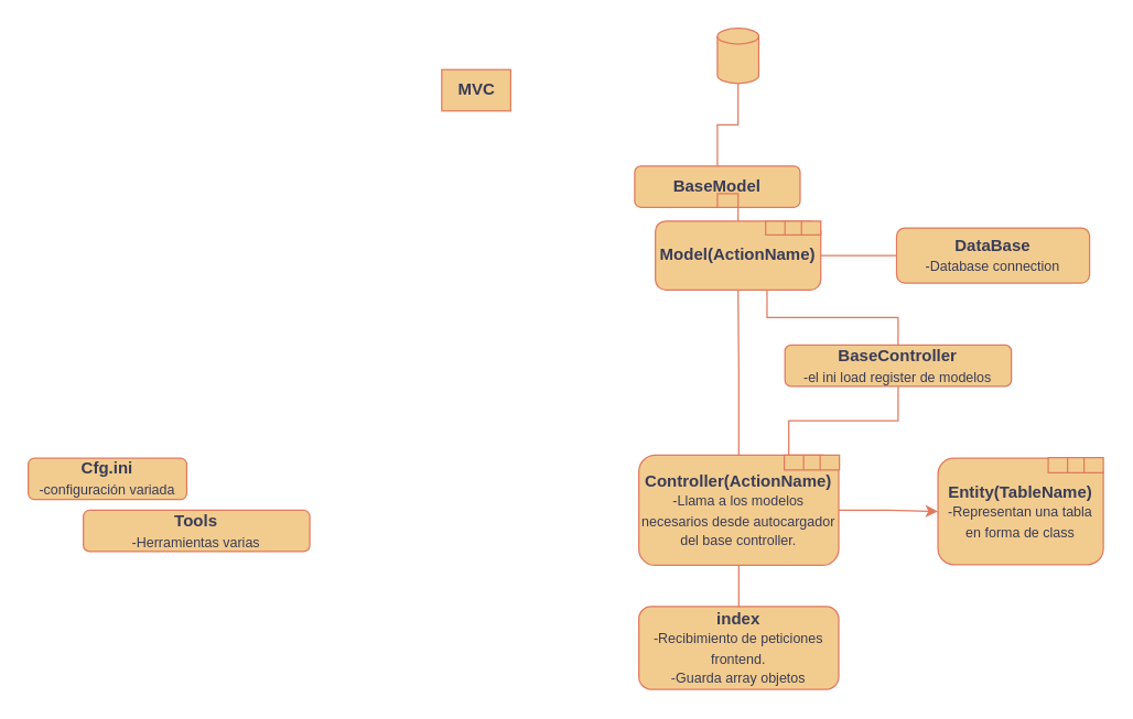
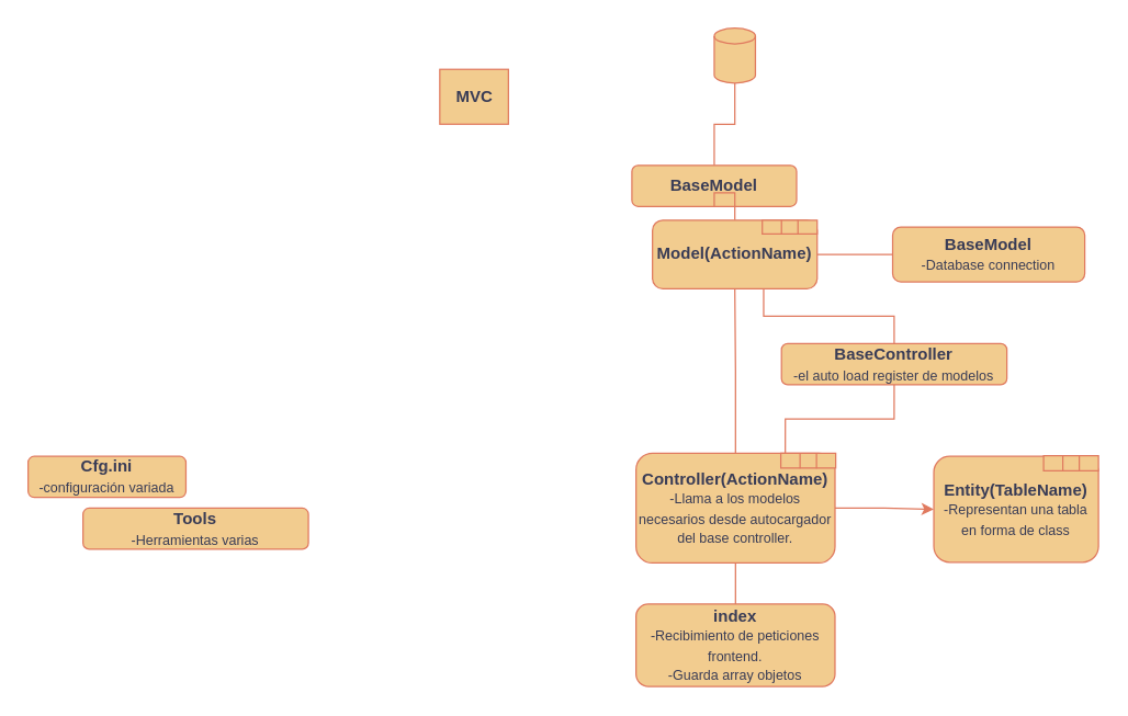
- <mxCell id="32" value="MVC" style="text;html=1;align=center;verticalAlign=middle;resizable=0;points=[];autosize=1;strokeColor=#E07A5F;fillColor=#F2CC8F;fontStyle=1;horizontal=1;labelBackgroundColor=none;fontColor=#393C56;" parent="1" vertex="1"><mxGeometry y="50" width="50" height="30" as="geometry" x="320" /></mxCell>
+ <mxCell id="32" value="MVC" style="text;html=1;align=center;verticalAlign=middle;resizable=0;points=[];autosize=1;strokeColor=#E07A5F;fillColor=#F2CC8F;fontStyle=1;horizontal=1;labelBackgroundColor=none;fontColor=#393C56;" parent="1" vertex="1"><mxGeometry x="320" y="50" width="50" height="40" as="geometry" /></mxCell>
- <mxCell id="3" value="&lt;b&gt;DataBase&lt;br&gt;&lt;/b&gt;&lt;font style=&quot;font-size: 10px;&quot;&gt;-Database connection&lt;/font&gt;" style="rounded=1;whiteSpace=wrap;html=1;fontSize=12;glass=0;strokeWidth=1;shadow=0;labelBackgroundColor=none;fillColor=#F2CC8F;strokeColor=#E07A5F;fontColor=#393C56;" parent="1" vertex="1"><mxGeometry x="650" y="165" width="140" height="40" as="geometry" /></mxCell>
+ <mxCell id="3" value="&lt;b&gt;BaseModel&lt;br&gt;&lt;/b&gt;&lt;font style=&quot;font-size: 10px;&quot;&gt;-Database connection&lt;/font&gt;" style="rounded=1;whiteSpace=wrap;html=1;fontSize=12;glass=0;strokeWidth=1;shadow=0;labelBackgroundColor=none;fillColor=#F2CC8F;strokeColor=#E07A5F;fontColor=#393C56;" parent="1" vertex="1"><mxGeometry x="650" y="165" width="140" height="40" as="geometry" /></mxCell>
- <mxCell id="34" value="&lt;b&gt;BaseController&lt;/b&gt;&lt;br&gt;&lt;font style=&quot;font-size: 10px;&quot;&gt;-el ini load register de modelos&lt;/font&gt;" style="rounded=1;whiteSpace=wrap;html=1;fontSize=12;glass=0;strokeWidth=1;shadow=0;labelBackgroundColor=none;fillColor=#F2CC8F;strokeColor=#E07A5F;fontColor=#393C56;" parent="1" vertex="1"><mxGeometry x="569" y="250" width="164.25" height="30" as="geometry" /></mxCell>
+ <mxCell id="34" value="&lt;b&gt;BaseController&lt;/b&gt;&lt;br&gt;&lt;font style=&quot;font-size: 10px;&quot;&gt;-el auto load register de modelos&lt;/font&gt;" style="rounded=1;whiteSpace=wrap;html=1;fontSize=12;glass=0;strokeWidth=1;shadow=0;labelBackgroundColor=none;fillColor=#F2CC8F;strokeColor=#E07A5F;fontColor=#393C56;" parent="1" vertex="1"><mxGeometry x="569" y="250" width="164.25" height="30" as="geometry" /></mxCell>
